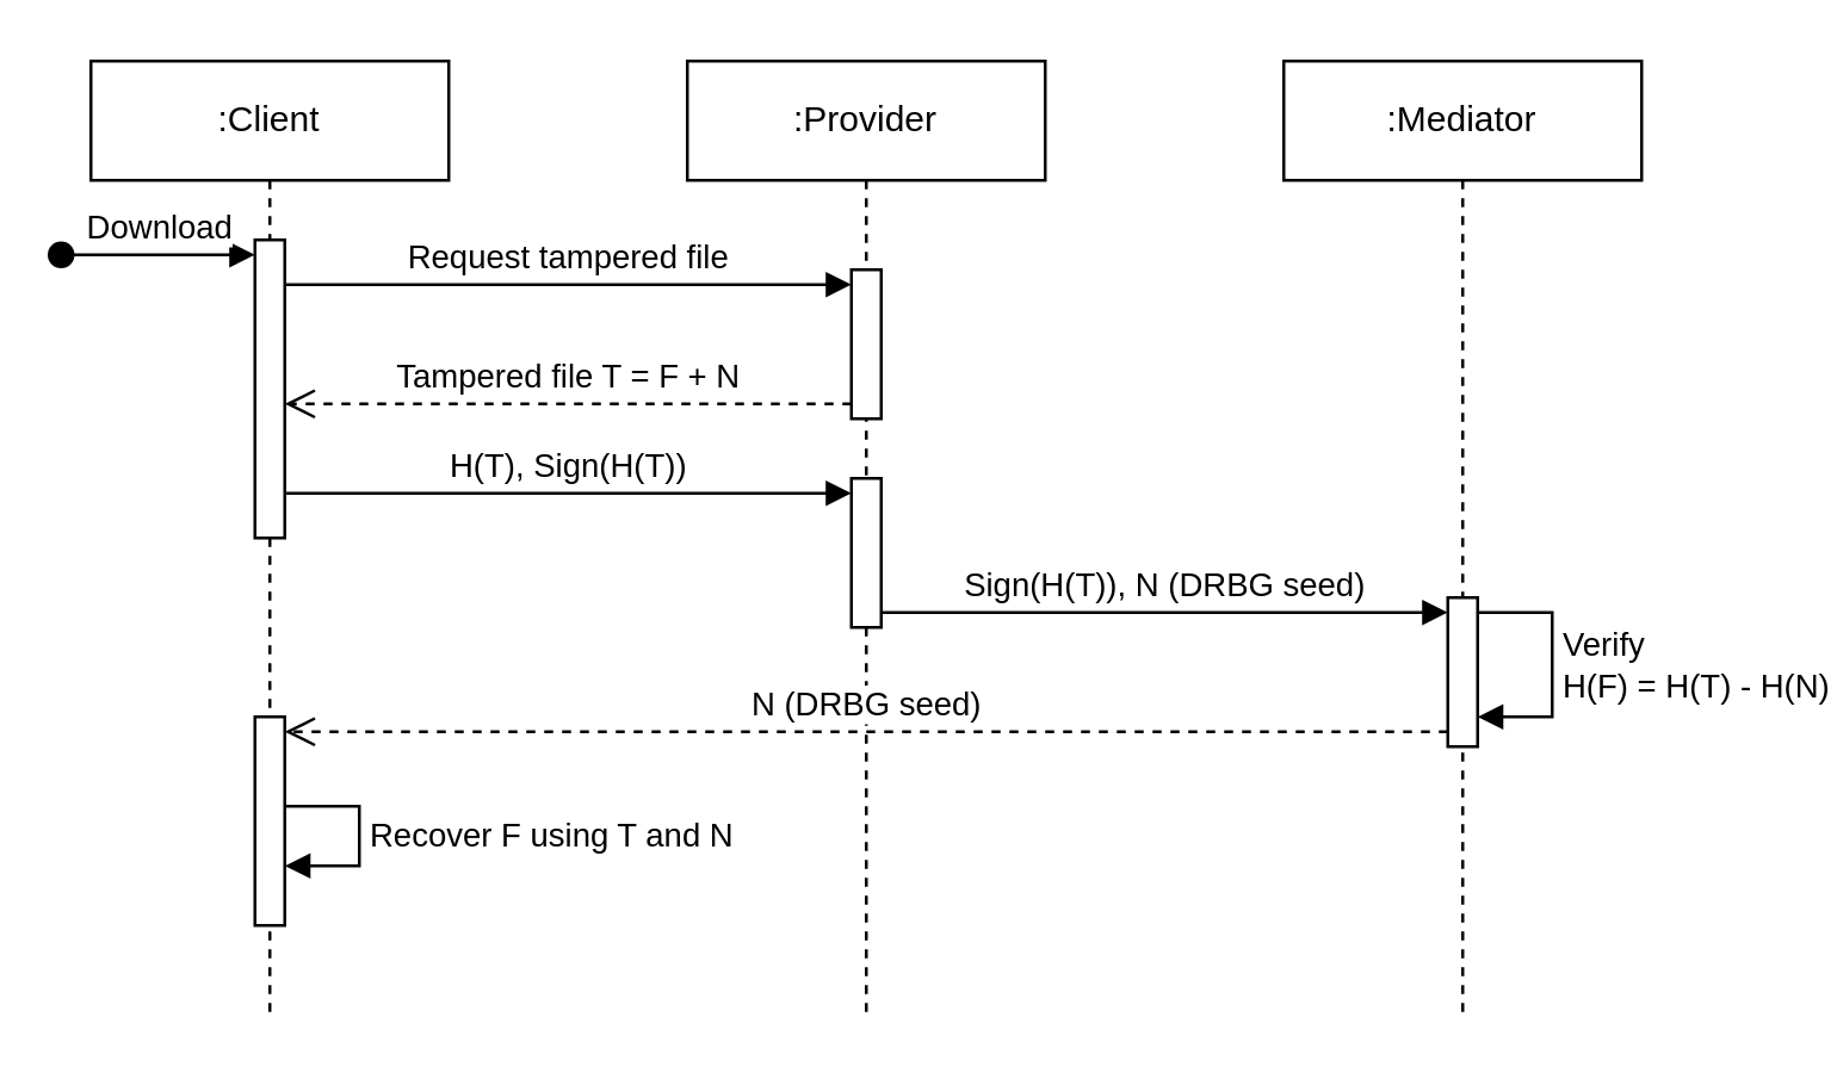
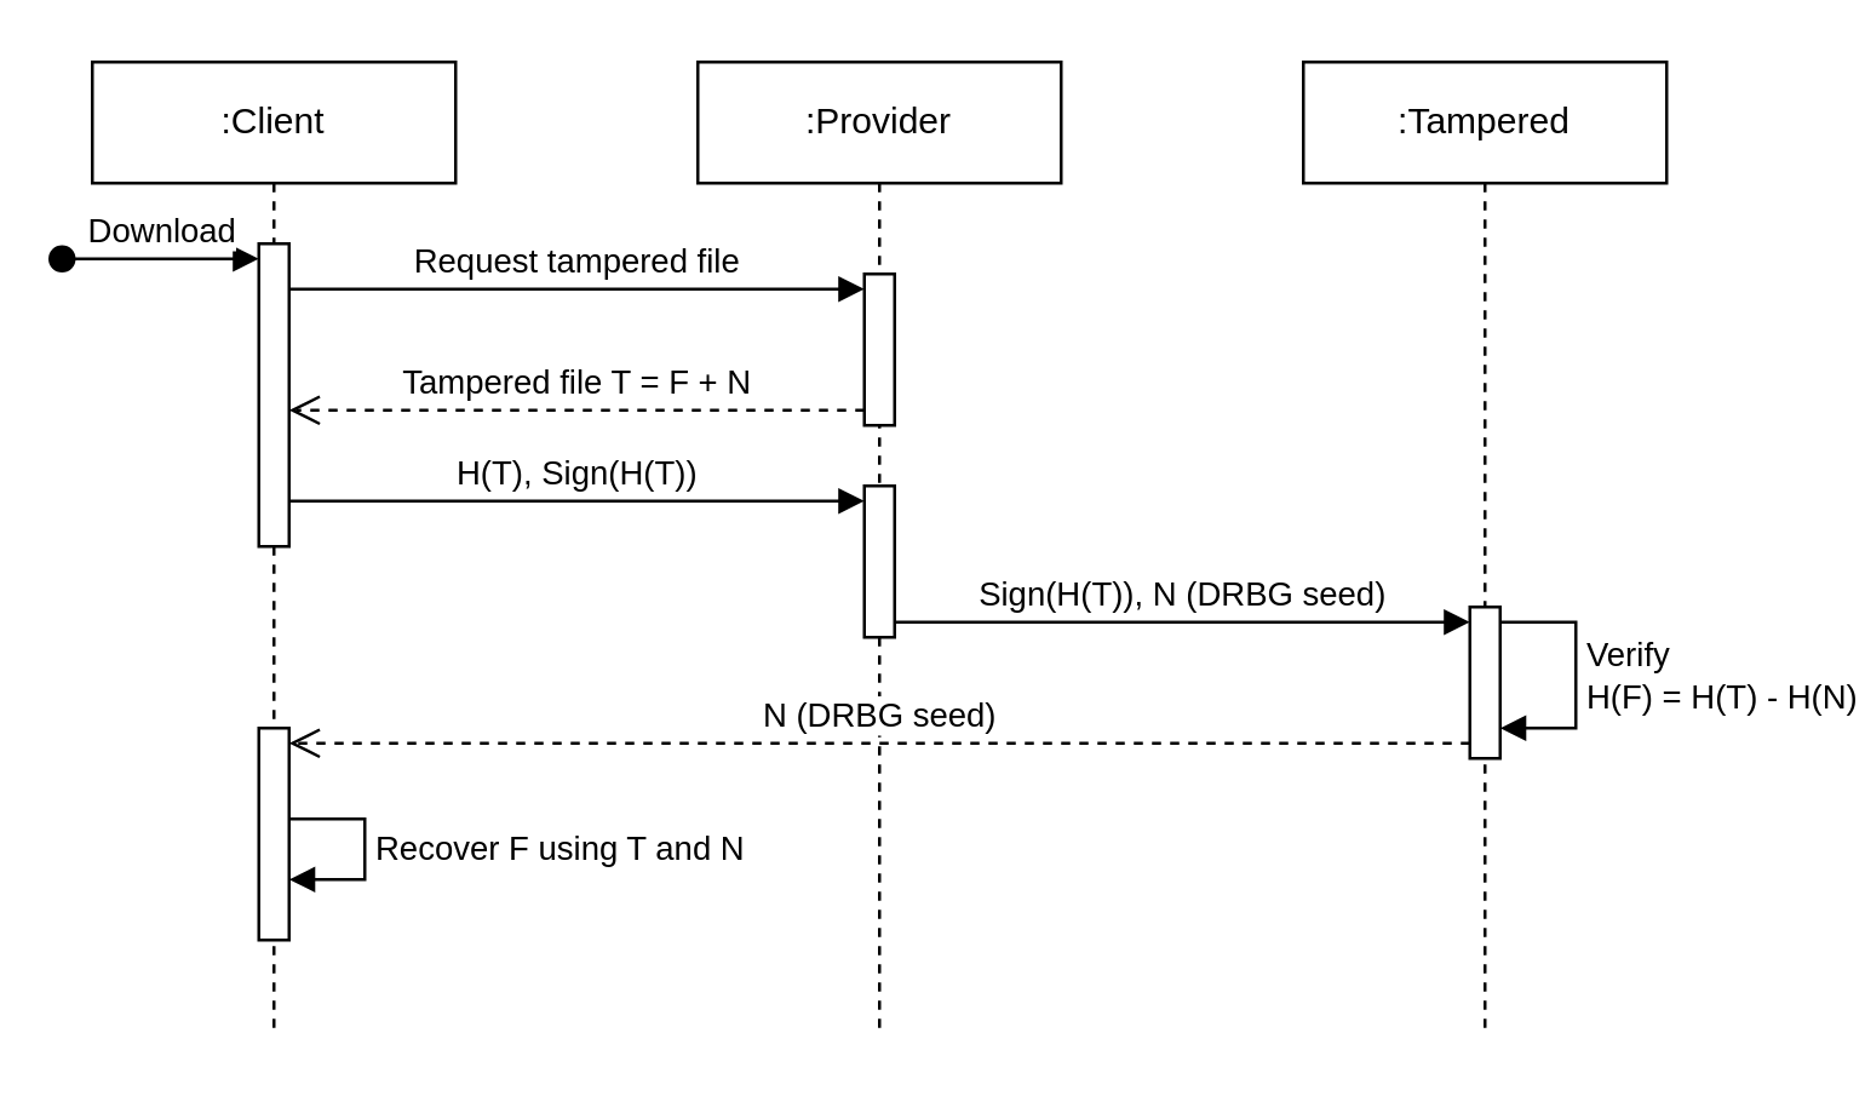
- <mxCell id="8" value=":Mediator" style="shape=umlLifeline;perimeter=lifelinePerimeter;whiteSpace=wrap;html=1;container=0;dropTarget=0;collapsible=0;recursiveResize=0;outlineConnect=0;portConstraint=eastwest;newEdgeStyle={&quot;edgeStyle&quot;:&quot;elbowEdgeStyle&quot;,&quot;elbow&quot;:&quot;vertical&quot;,&quot;curved&quot;:0,&quot;rounded&quot;:0};" parent="1" vertex="1"><mxGeometry x="430" y="20" width="120" height="320" as="geometry" /></mxCell>
+ <mxCell id="8" value=":Tampered" style="shape=umlLifeline;perimeter=lifelinePerimeter;whiteSpace=wrap;html=1;container=0;dropTarget=0;collapsible=0;recursiveResize=0;outlineConnect=0;portConstraint=eastwest;newEdgeStyle={&quot;edgeStyle&quot;:&quot;elbowEdgeStyle&quot;,&quot;elbow&quot;:&quot;vertical&quot;,&quot;curved&quot;:0,&quot;rounded&quot;:0};" parent="1" vertex="1"><mxGeometry x="430" y="20" width="120" height="320" as="geometry" /></mxCell>
